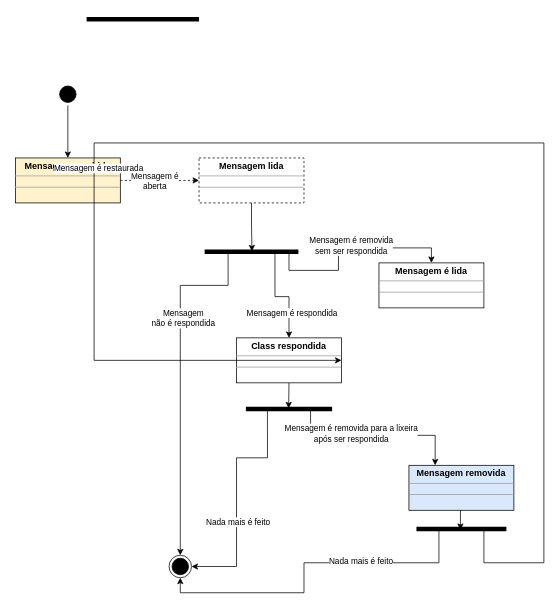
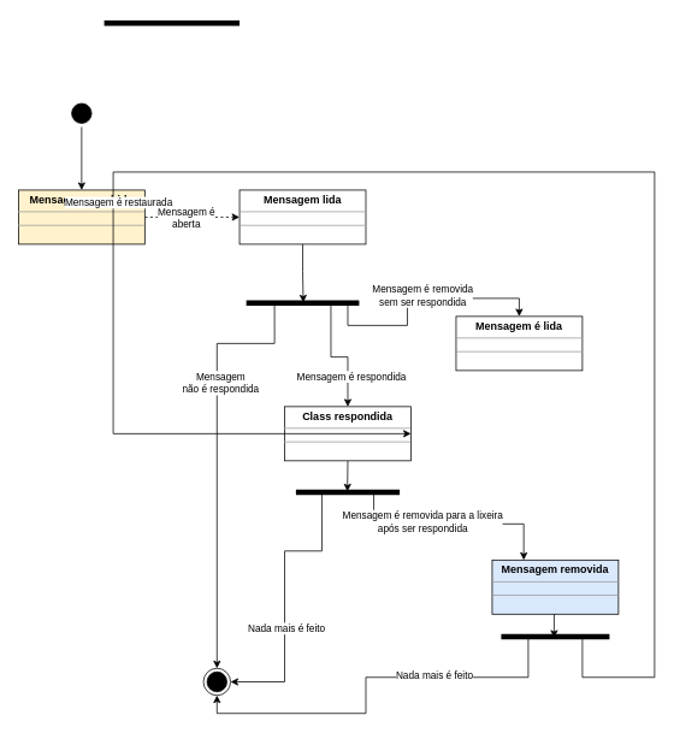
- <mxCell id="9" value="&lt;p style=&quot;margin: 0px ; margin-top: 4px ; text-align: center&quot;&gt;&lt;b&gt;Mensagem lida&lt;/b&gt;&lt;/p&gt;&lt;hr size=&quot;1&quot;&gt;&lt;div style=&quot;height: 2px&quot;&gt;&lt;/div&gt;&lt;hr size=&quot;1&quot;&gt;&lt;div style=&quot;height: 2px&quot;&gt;&lt;/div&gt;" style="verticalAlign=top;align=left;overflow=fill;fontSize=12;fontFamily=Helvetica;html=1;strokeColor=#000000;dashed=1;" vertex="1" parent="1"><mxGeometry x="265" y="210" width="140" height="60" as="geometry" /></mxCell>
+ <mxCell id="9" value="&lt;p style=&quot;margin: 0px ; margin-top: 4px ; text-align: center&quot;&gt;&lt;b&gt;Mensagem lida&lt;/b&gt;&lt;/p&gt;&lt;hr size=&quot;1&quot;&gt;&lt;div style=&quot;height: 2px&quot;&gt;&lt;/div&gt;&lt;hr size=&quot;1&quot;&gt;&lt;div style=&quot;height: 2px&quot;&gt;&lt;/div&gt;" style="verticalAlign=top;align=left;overflow=fill;fontSize=12;fontFamily=Helvetica;html=1;strokeColor=#000000;" vertex="1" parent="1"><mxGeometry x="265" y="210" width="140" height="60" as="geometry" /></mxCell>
